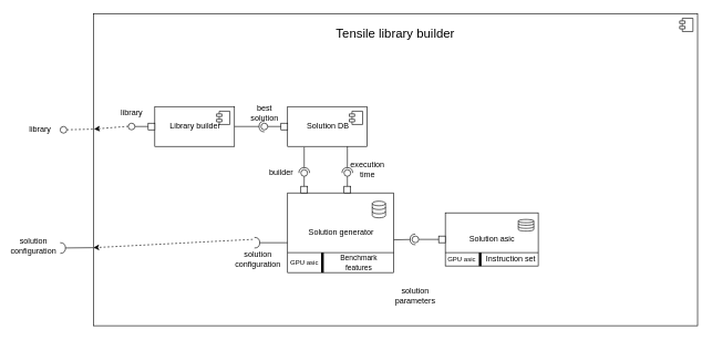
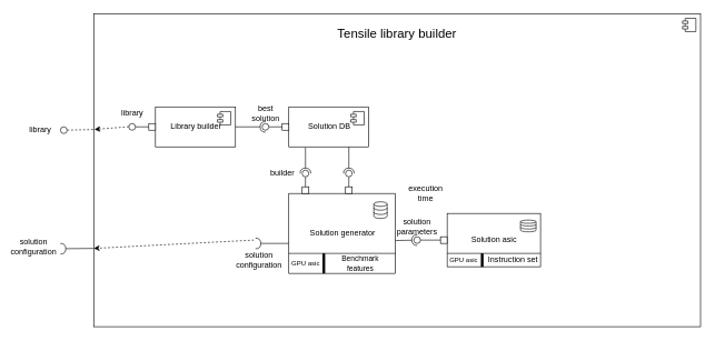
- <mxCell id="23" value="execution time" style="text;html=1;strokeColor=none;fillColor=none;align=center;verticalAlign=middle;whiteSpace=wrap;rounded=0;fontSize=12;" parent="2" vertex="1"><mxGeometry x="392.5" y="225" width="40" height="20" as="geometry" /></mxCell>
+ <mxCell id="23" value="execution time" style="text;html=1;strokeColor=none;fillColor=none;align=center;verticalAlign=middle;whiteSpace=wrap;rounded=0;fontSize=12;" parent="2" vertex="1"><mxGeometry x="477.5" y="260" width="40" height="20" as="geometry" /></mxCell>
- <mxCell id="22" value="solution parameters" style="text;html=1;strokeColor=none;fillColor=none;align=center;verticalAlign=middle;whiteSpace=wrap;rounded=0;fontSize=12;" parent="2" vertex="1"><mxGeometry x="455" y="415" width="60" height="20" as="geometry" /></mxCell>
+ <mxCell id="22" value="solution parameters" style="text;html=1;strokeColor=none;fillColor=none;align=center;verticalAlign=middle;whiteSpace=wrap;rounded=0;fontSize=12;" parent="2" vertex="1"><mxGeometry x="455" y="310" width="60" height="20" as="geometry" /></mxCell>
